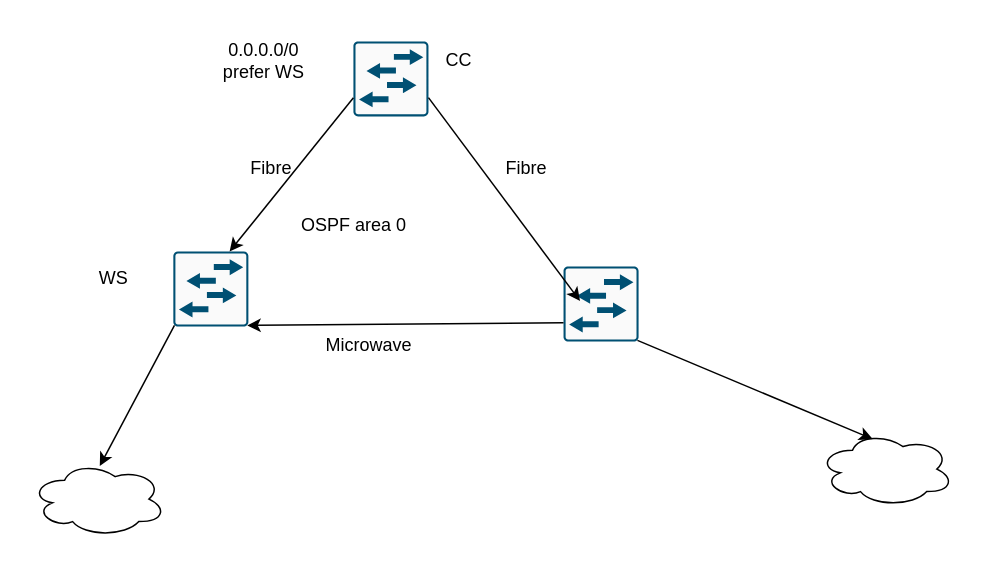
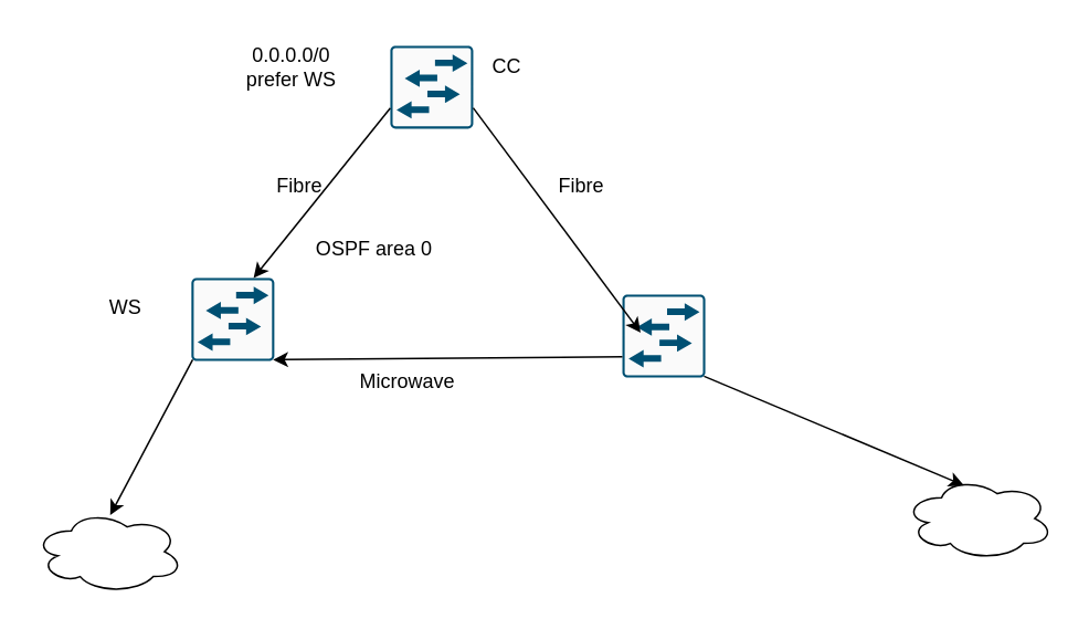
- <mxCell id="17" value="OSPF area 0" style="text;html=1;align=center;verticalAlign=middle;resizable=0;points=[];autosize=1;strokeColor=none;fillColor=none;" vertex="1" parent="1"><mxGeometry x="190" y="135" width="90" height="30" as="geometry" /></mxCell>
+ <mxCell id="17" value="OSPF area 0" style="text;html=1;align=center;verticalAlign=middle;resizable=0;points=[];autosize=1;strokeColor=none;fillColor=none;" vertex="1" parent="1"><mxGeometry x="180" y="135" width="90" height="30" as="geometry" /></mxCell>
